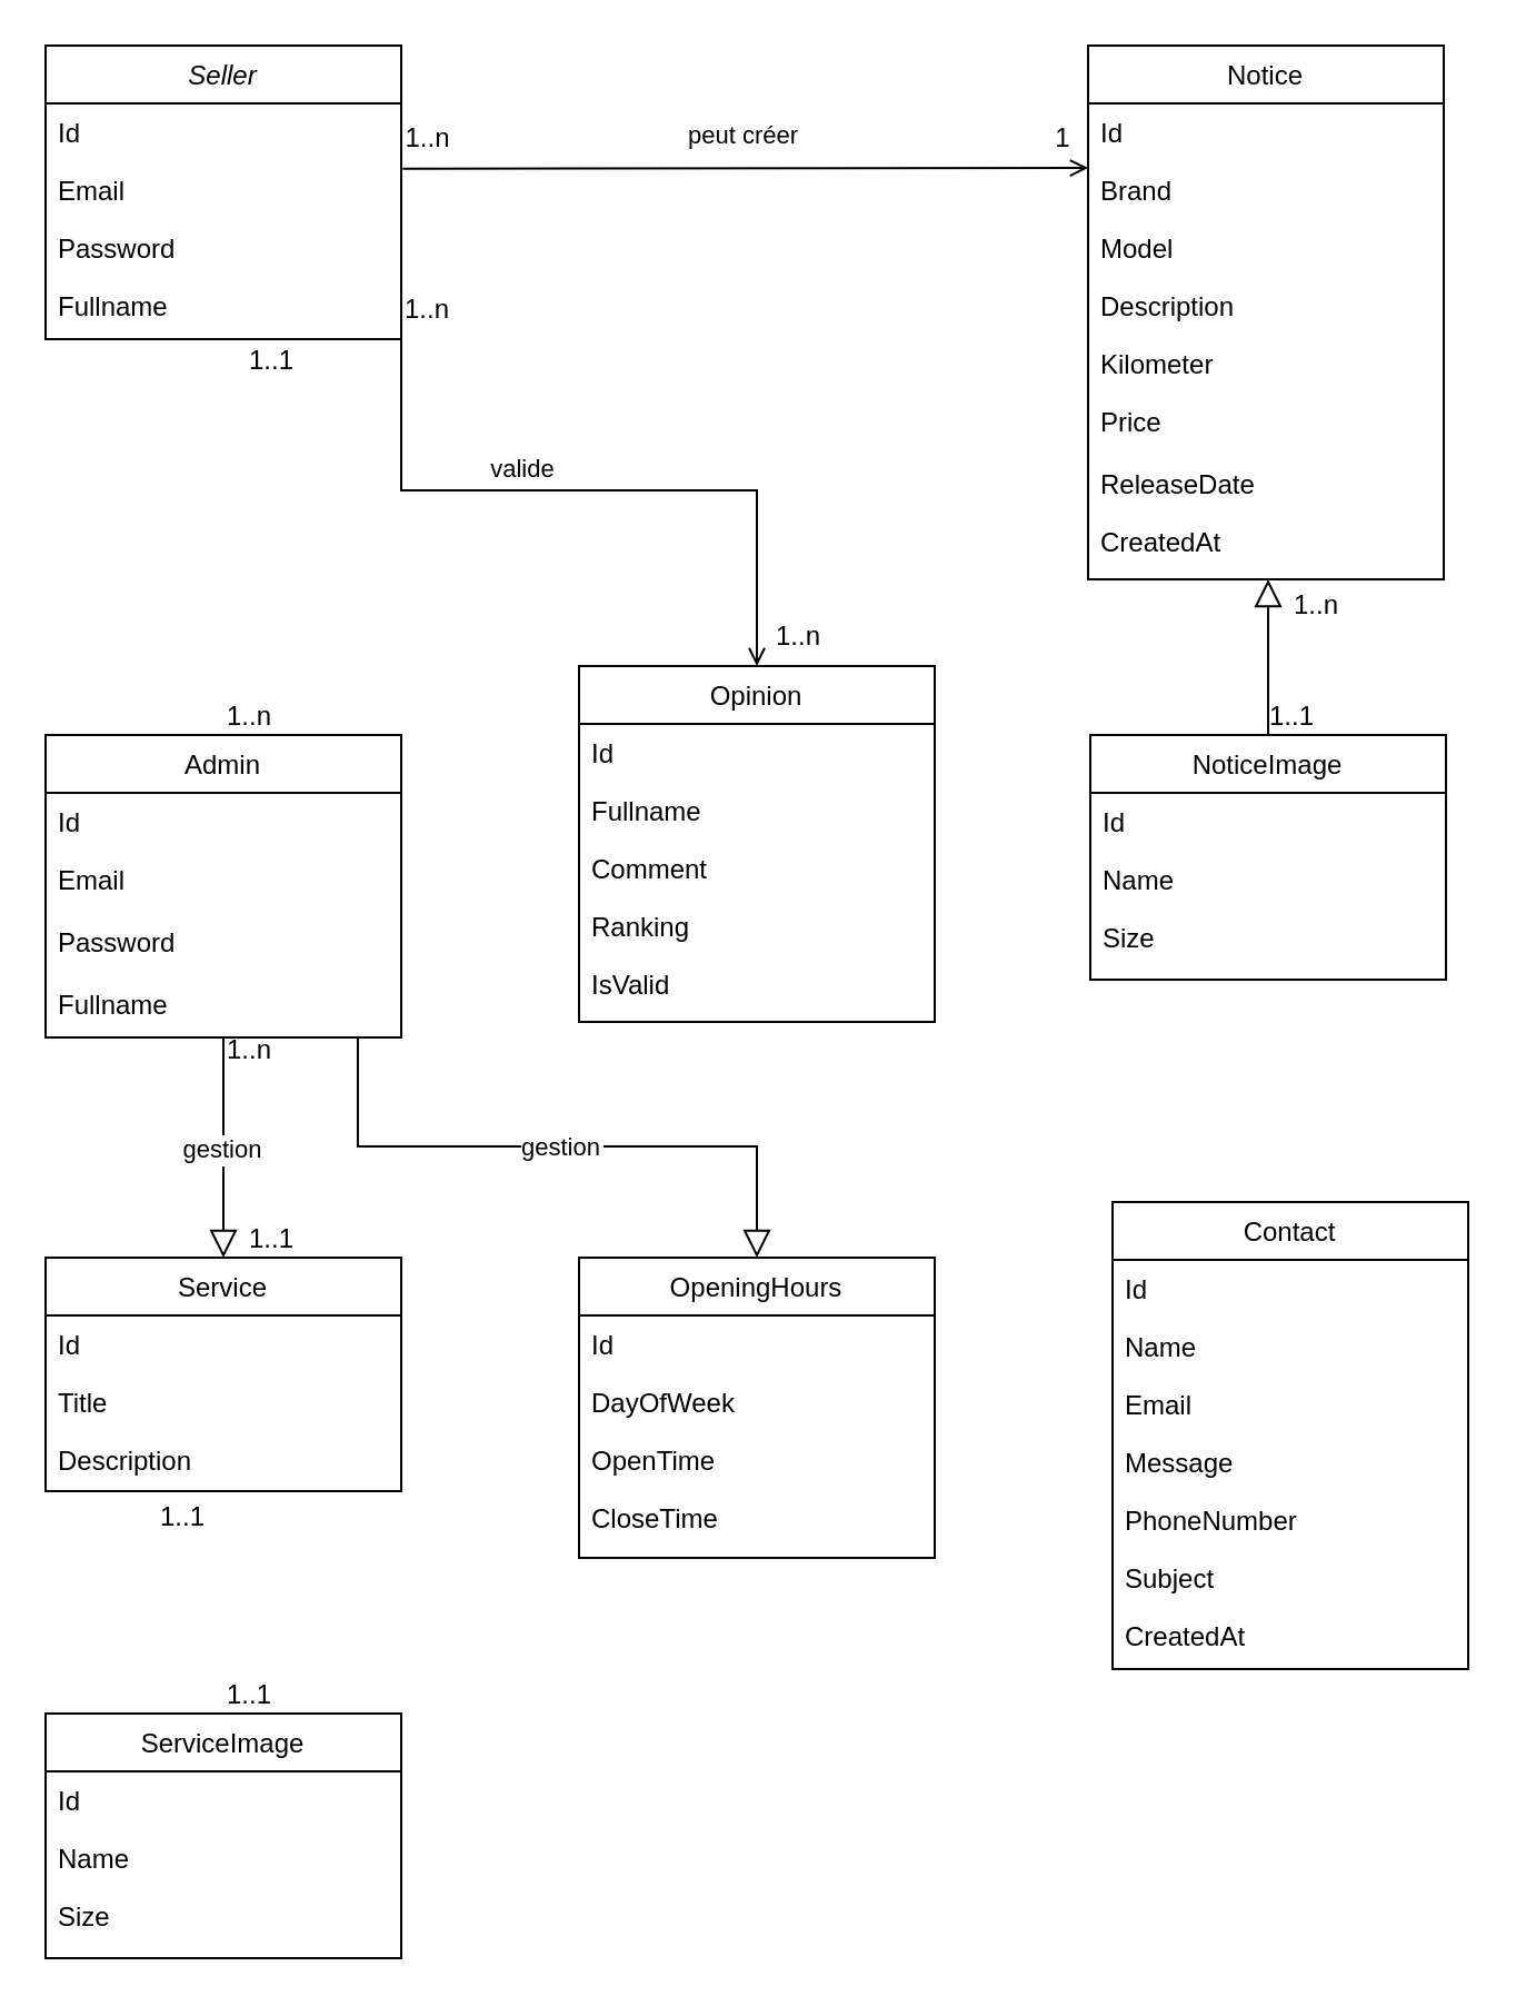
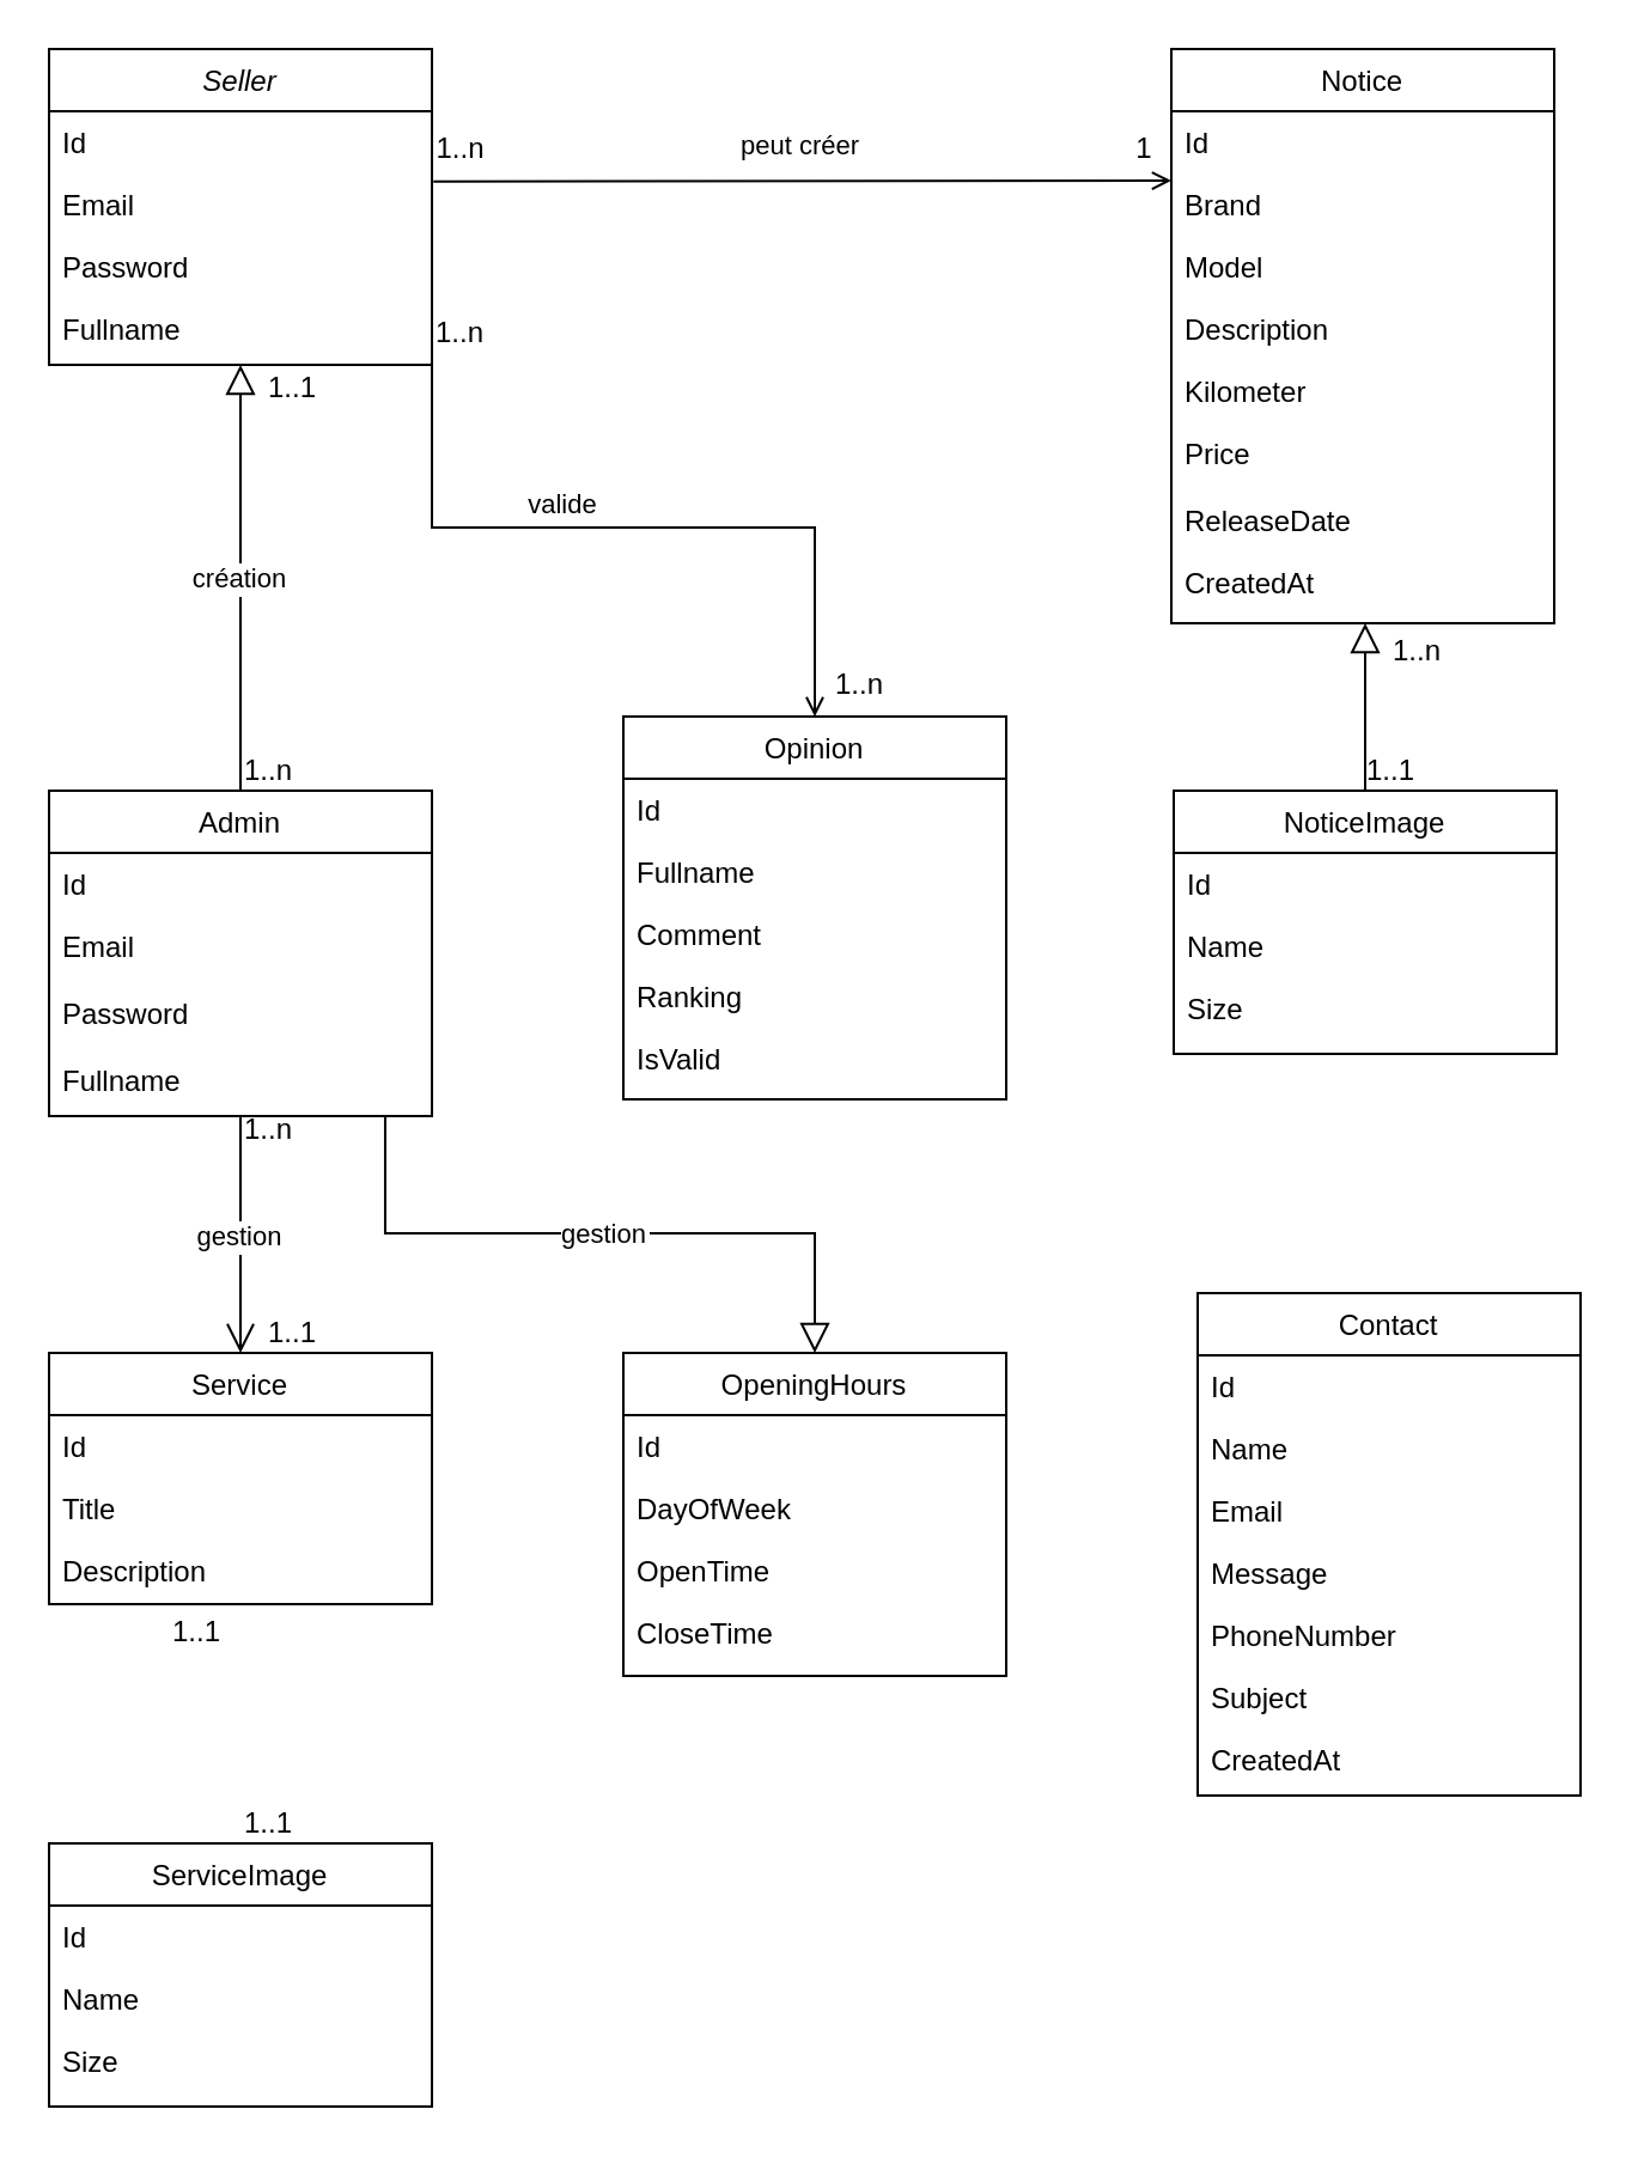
+ <mxCell id="12" value="création" style="endArrow=block;endSize=10;endFill=0;shadow=0;strokeWidth=1;rounded=0;edgeStyle=elbowEdgeStyle;elbow=vertical;" parent="1" source="7" target="2" edge="1"><mxGeometry width="160" relative="1" as="geometry"><mxPoint x="180" y="183" as="sourcePoint" /><mxPoint x="180" y="183" as="targetPoint" /></mxGeometry></mxCell>
- <mxCell id="31" value="gestion" style="endArrow=block;endSize=10;endFill=0;shadow=0;strokeWidth=1;rounded=0;edgeStyle=elbowEdgeStyle;elbow=vertical;exitX=0.5;exitY=1;exitDx=0;exitDy=0;entryX=0.5;entryY=0;entryDx=0;entryDy=0;" parent="1" source="7" target="27" edge="1"><mxGeometry x="0.01" width="160" relative="1" as="geometry"><mxPoint x="240" y="530" as="sourcePoint" /><mxPoint x="240" y="330" as="targetPoint" /><mxPoint as="offset" /></mxGeometry></mxCell>
+ <mxCell id="31" value="gestion" style="endArrow=open;endSize=10;endFill=0;shadow=0;strokeWidth=1;rounded=0;edgeStyle=elbowEdgeStyle;elbow=vertical;exitX=0.5;exitY=1;exitDx=0;exitDy=0;entryX=0.5;entryY=0;entryDx=0;entryDy=0;" parent="1" source="7" target="27" edge="1"><mxGeometry x="0.01" width="160" relative="1" as="geometry"><mxPoint x="240" y="530" as="sourcePoint" /><mxPoint x="240" y="330" as="targetPoint" /><mxPoint as="offset" /></mxGeometry></mxCell>
